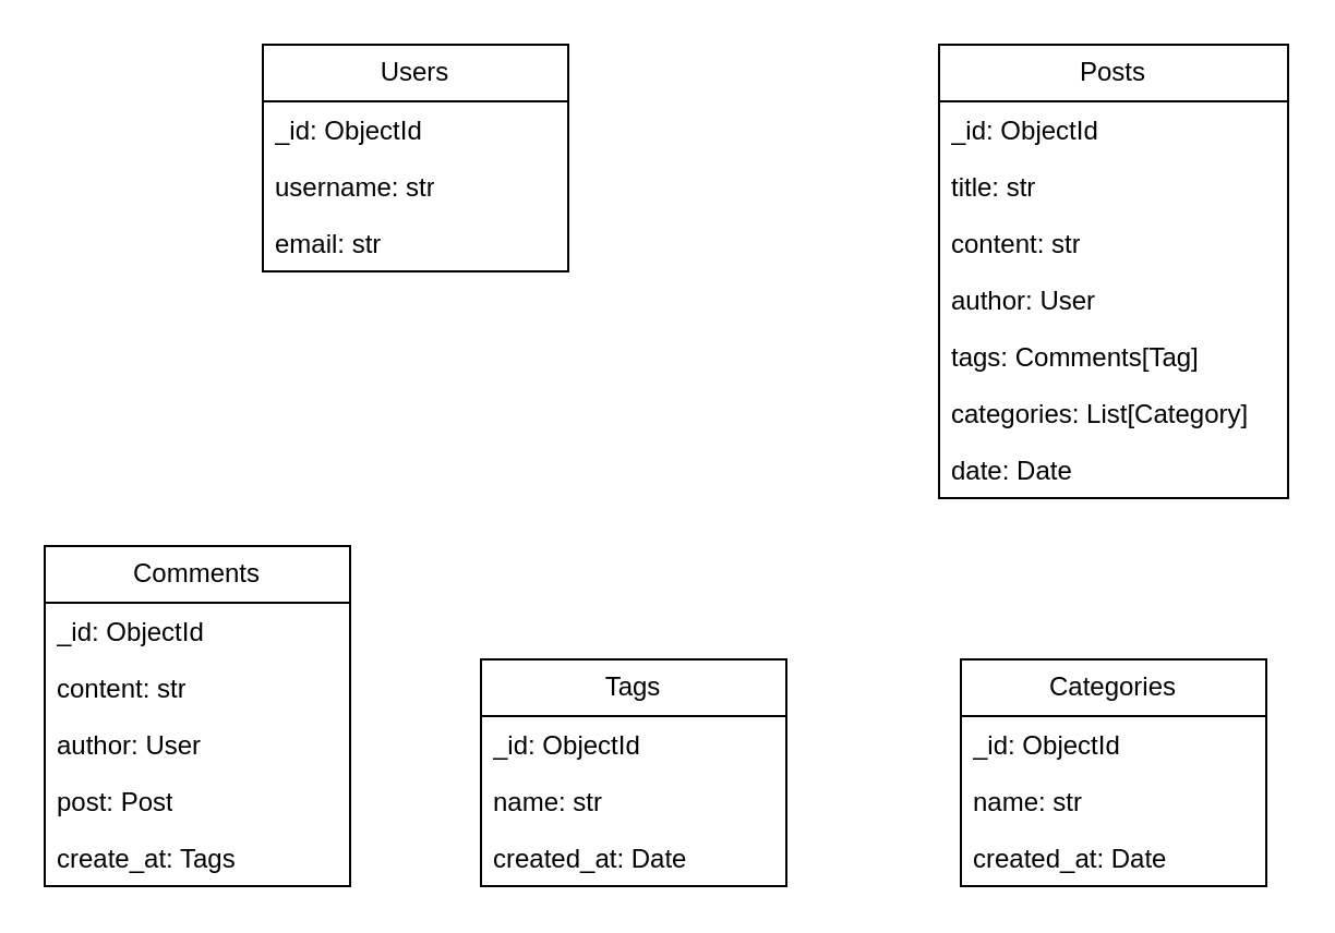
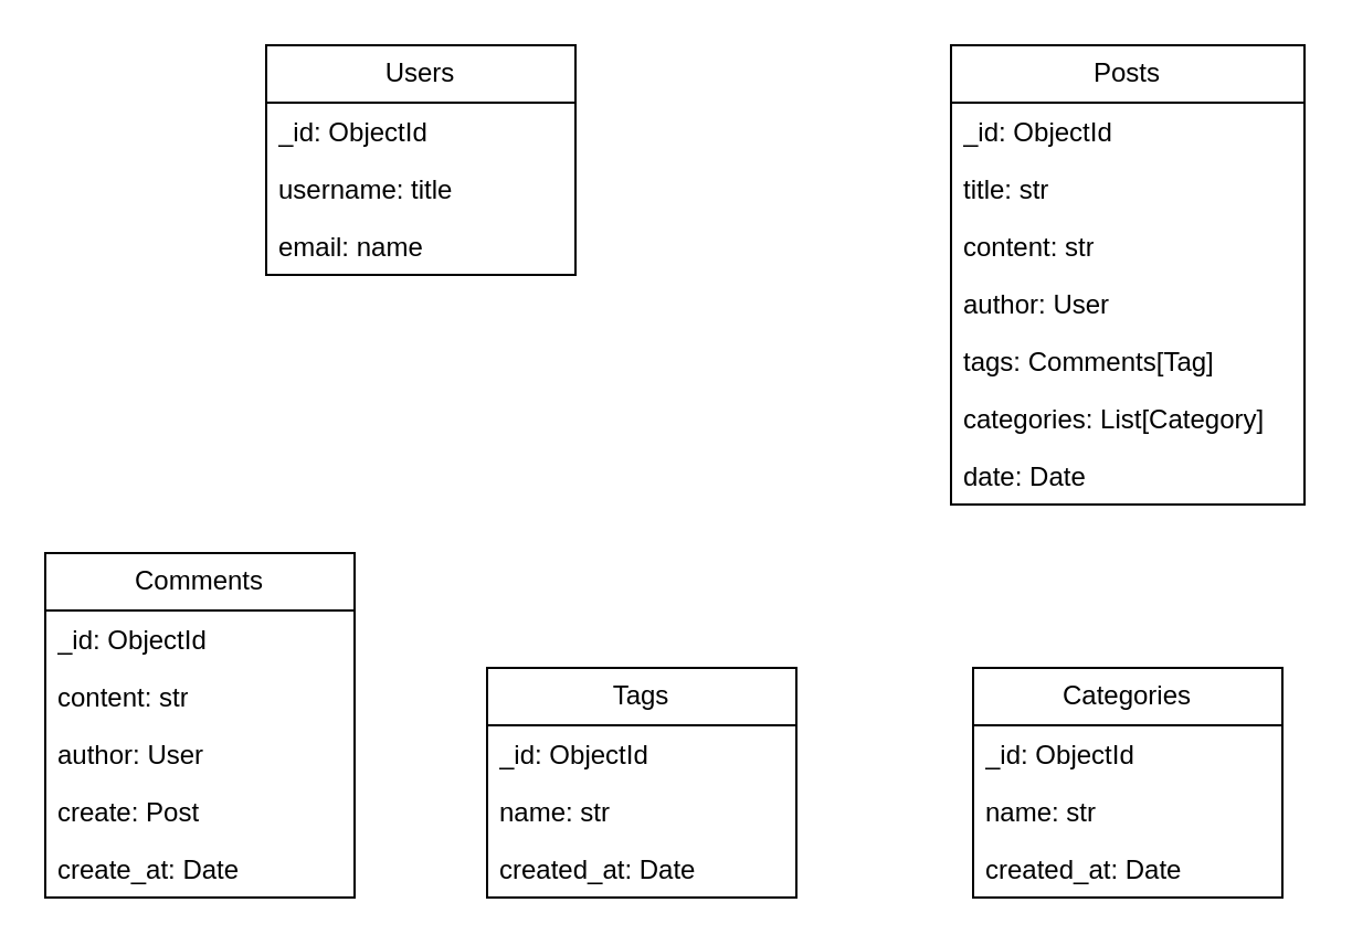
- <mxCell id="4" value="username: str&lt;div&gt;&lt;br&gt;&lt;/div&gt;" style="text;strokeColor=none;fillColor=none;align=left;verticalAlign=top;spacingLeft=4;spacingRight=4;overflow=hidden;rotatable=0;points=[[0,0.5],[1,0.5]];portConstraint=eastwest;whiteSpace=wrap;html=1;" vertex="1" parent="2"><mxGeometry y="52" width="140" height="26" as="geometry" /></mxCell>
+ <mxCell id="4" value="username: title&lt;div&gt;&lt;br&gt;&lt;/div&gt;" style="text;strokeColor=none;fillColor=none;align=left;verticalAlign=top;spacingLeft=4;spacingRight=4;overflow=hidden;rotatable=0;points=[[0,0.5],[1,0.5]];portConstraint=eastwest;whiteSpace=wrap;html=1;" vertex="1" parent="2"><mxGeometry y="52" width="140" height="26" as="geometry" /></mxCell>
- <mxCell id="5" value="email: str" style="text;strokeColor=none;fillColor=none;align=left;verticalAlign=top;spacingLeft=4;spacingRight=4;overflow=hidden;rotatable=0;points=[[0,0.5],[1,0.5]];portConstraint=eastwest;whiteSpace=wrap;html=1;" vertex="1" parent="2"><mxGeometry y="78" width="140" height="26" as="geometry" /></mxCell>
+ <mxCell id="5" value="email: name" style="text;strokeColor=none;fillColor=none;align=left;verticalAlign=top;spacingLeft=4;spacingRight=4;overflow=hidden;rotatable=0;points=[[0,0.5],[1,0.5]];portConstraint=eastwest;whiteSpace=wrap;html=1;" vertex="1" parent="2"><mxGeometry y="78" width="140" height="26" as="geometry" /></mxCell>
- <mxCell id="18" value="post: Post" style="text;strokeColor=none;fillColor=none;align=left;verticalAlign=top;spacingLeft=4;spacingRight=4;overflow=hidden;rotatable=0;points=[[0,0.5],[1,0.5]];portConstraint=eastwest;whiteSpace=wrap;html=1;" vertex="1" parent="14"><mxGeometry y="104" width="140" height="26" as="geometry" /></mxCell>
+ <mxCell id="18" value="create: Post" style="text;strokeColor=none;fillColor=none;align=left;verticalAlign=top;spacingLeft=4;spacingRight=4;overflow=hidden;rotatable=0;points=[[0,0.5],[1,0.5]];portConstraint=eastwest;whiteSpace=wrap;html=1;" vertex="1" parent="14"><mxGeometry y="104" width="140" height="26" as="geometry" /></mxCell>
- <mxCell id="19" value="create_at: Tags" style="text;strokeColor=none;fillColor=none;align=left;verticalAlign=top;spacingLeft=4;spacingRight=4;overflow=hidden;rotatable=0;points=[[0,0.5],[1,0.5]];portConstraint=eastwest;whiteSpace=wrap;html=1;" vertex="1" parent="14"><mxGeometry y="130" width="140" height="26" as="geometry" /></mxCell>
+ <mxCell id="19" value="create_at: Date" style="text;strokeColor=none;fillColor=none;align=left;verticalAlign=top;spacingLeft=4;spacingRight=4;overflow=hidden;rotatable=0;points=[[0,0.5],[1,0.5]];portConstraint=eastwest;whiteSpace=wrap;html=1;" vertex="1" parent="14"><mxGeometry y="130" width="140" height="26" as="geometry" /></mxCell>
